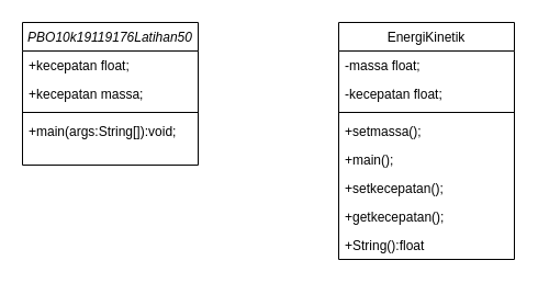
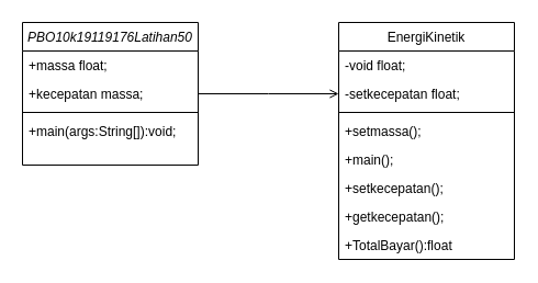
- <mxCell id="3" value="+kecepatan float;" style="text;align=left;verticalAlign=top;spacingLeft=4;spacingRight=4;overflow=hidden;rotatable=0;points=[[0,0.5],[1,0.5]];portConstraint=eastwest;rounded=0;shadow=0;html=0;" vertex="1" parent="2"><mxGeometry y="26" width="160" height="26" as="geometry" /></mxCell>
+ <mxCell id="3" value="+massa float;" style="text;align=left;verticalAlign=top;spacingLeft=4;spacingRight=4;overflow=hidden;rotatable=0;points=[[0,0.5],[1,0.5]];portConstraint=eastwest;rounded=0;shadow=0;html=0;" vertex="1" parent="2"><mxGeometry y="26" width="160" height="26" as="geometry" /></mxCell>
- <mxCell id="8" value="-massa float;" style="text;align=left;verticalAlign=top;spacingLeft=4;spacingRight=4;overflow=hidden;rotatable=0;points=[[0,0.5],[1,0.5]];portConstraint=eastwest;rounded=0;shadow=0;html=0;" vertex="1" parent="7"><mxGeometry y="26" width="160" height="26" as="geometry" /></mxCell>
+ <mxCell id="8" value="-void float;" style="text;align=left;verticalAlign=top;spacingLeft=4;spacingRight=4;overflow=hidden;rotatable=0;points=[[0,0.5],[1,0.5]];portConstraint=eastwest;rounded=0;shadow=0;html=0;" vertex="1" parent="7"><mxGeometry y="26" width="160" height="26" as="geometry" /></mxCell>
+ <mxCell id="16" value="" style="endArrow=open;shadow=0;strokeWidth=1;rounded=0;endFill=1;edgeStyle=elbowEdgeStyle;elbow=vertical;" edge="1" parent="1" source="2" target="7"><mxGeometry x="0.5" y="41" relative="1" as="geometry"><mxPoint x="180" y="92" as="sourcePoint" /><mxPoint x="340" y="92" as="targetPoint" /><mxPoint x="-40" y="32" as="offset" /></mxGeometry></mxCell>
- <mxCell id="9" value="-kecepatan float;" style="text;align=left;verticalAlign=top;spacingLeft=4;spacingRight=4;overflow=hidden;rotatable=0;points=[[0,0.5],[1,0.5]];portConstraint=eastwest;rounded=0;shadow=0;html=0;" vertex="1" parent="7"><mxGeometry y="52" width="160" height="26" as="geometry" /></mxCell>
+ <mxCell id="9" value="-setkecepatan float;" style="text;align=left;verticalAlign=top;spacingLeft=4;spacingRight=4;overflow=hidden;rotatable=0;points=[[0,0.5],[1,0.5]];portConstraint=eastwest;rounded=0;shadow=0;html=0;" vertex="1" parent="7"><mxGeometry y="52" width="160" height="26" as="geometry" /></mxCell>
- <mxCell id="15" value="+String():float" style="text;align=left;verticalAlign=top;spacingLeft=4;spacingRight=4;overflow=hidden;rotatable=0;points=[[0,0.5],[1,0.5]];portConstraint=eastwest;rounded=0;shadow=0;html=0;" vertex="1" parent="7"><mxGeometry y="190" width="160" height="26" as="geometry" /></mxCell>
+ <mxCell id="15" value="+TotalBayar():float" style="text;align=left;verticalAlign=top;spacingLeft=4;spacingRight=4;overflow=hidden;rotatable=0;points=[[0,0.5],[1,0.5]];portConstraint=eastwest;rounded=0;shadow=0;html=0;" vertex="1" parent="7"><mxGeometry y="190" width="160" height="26" as="geometry" /></mxCell>
